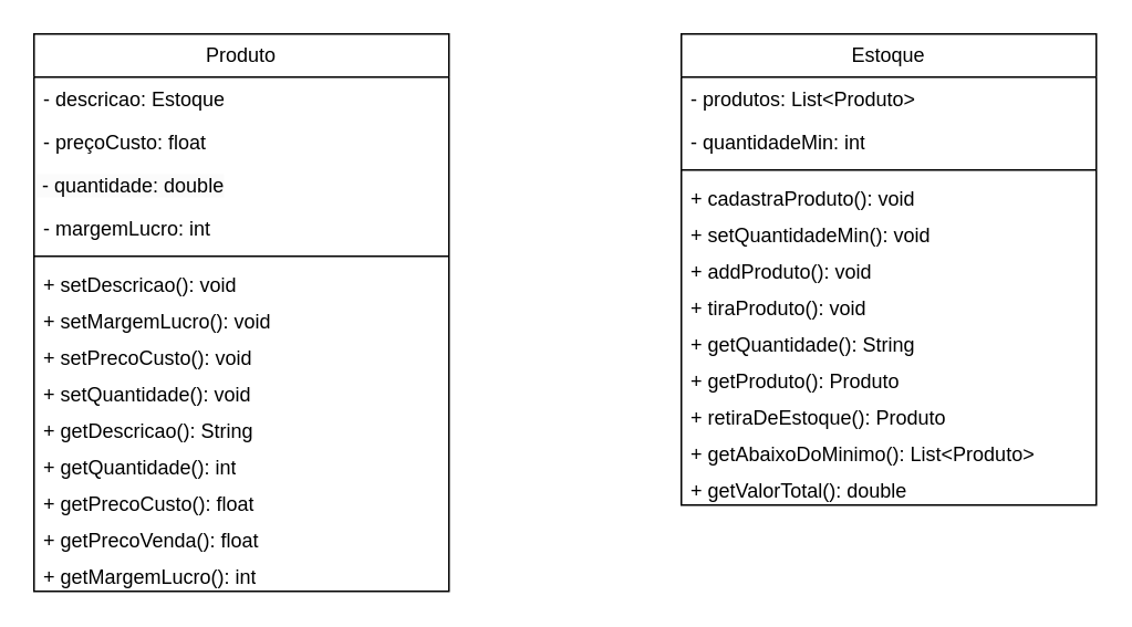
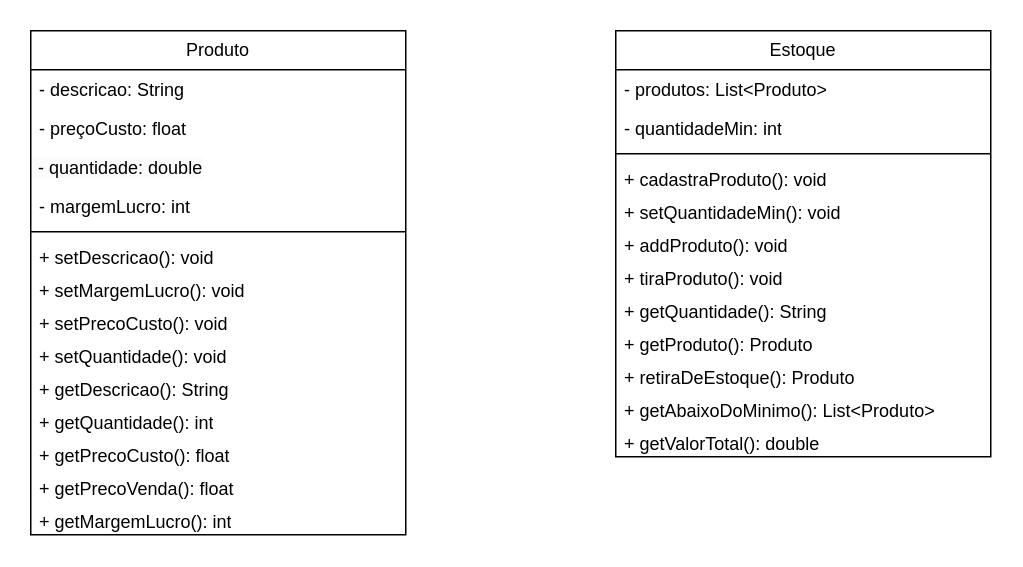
- <mxCell id="3" value="- descricao: Estoque" style="text;strokeColor=none;fillColor=none;align=left;verticalAlign=top;spacingLeft=4;spacingRight=4;overflow=hidden;rotatable=0;points=[[0,0.5],[1,0.5]];portConstraint=eastwest;whiteSpace=wrap;html=1;" parent="2" vertex="1"><mxGeometry y="26" width="250" height="26" as="geometry" /></mxCell>
+ <mxCell id="3" value="- descricao: String" style="text;strokeColor=none;fillColor=none;align=left;verticalAlign=top;spacingLeft=4;spacingRight=4;overflow=hidden;rotatable=0;points=[[0,0.5],[1,0.5]];portConstraint=eastwest;whiteSpace=wrap;html=1;" parent="2" vertex="1"><mxGeometry y="26" width="250" height="26" as="geometry" /></mxCell>
